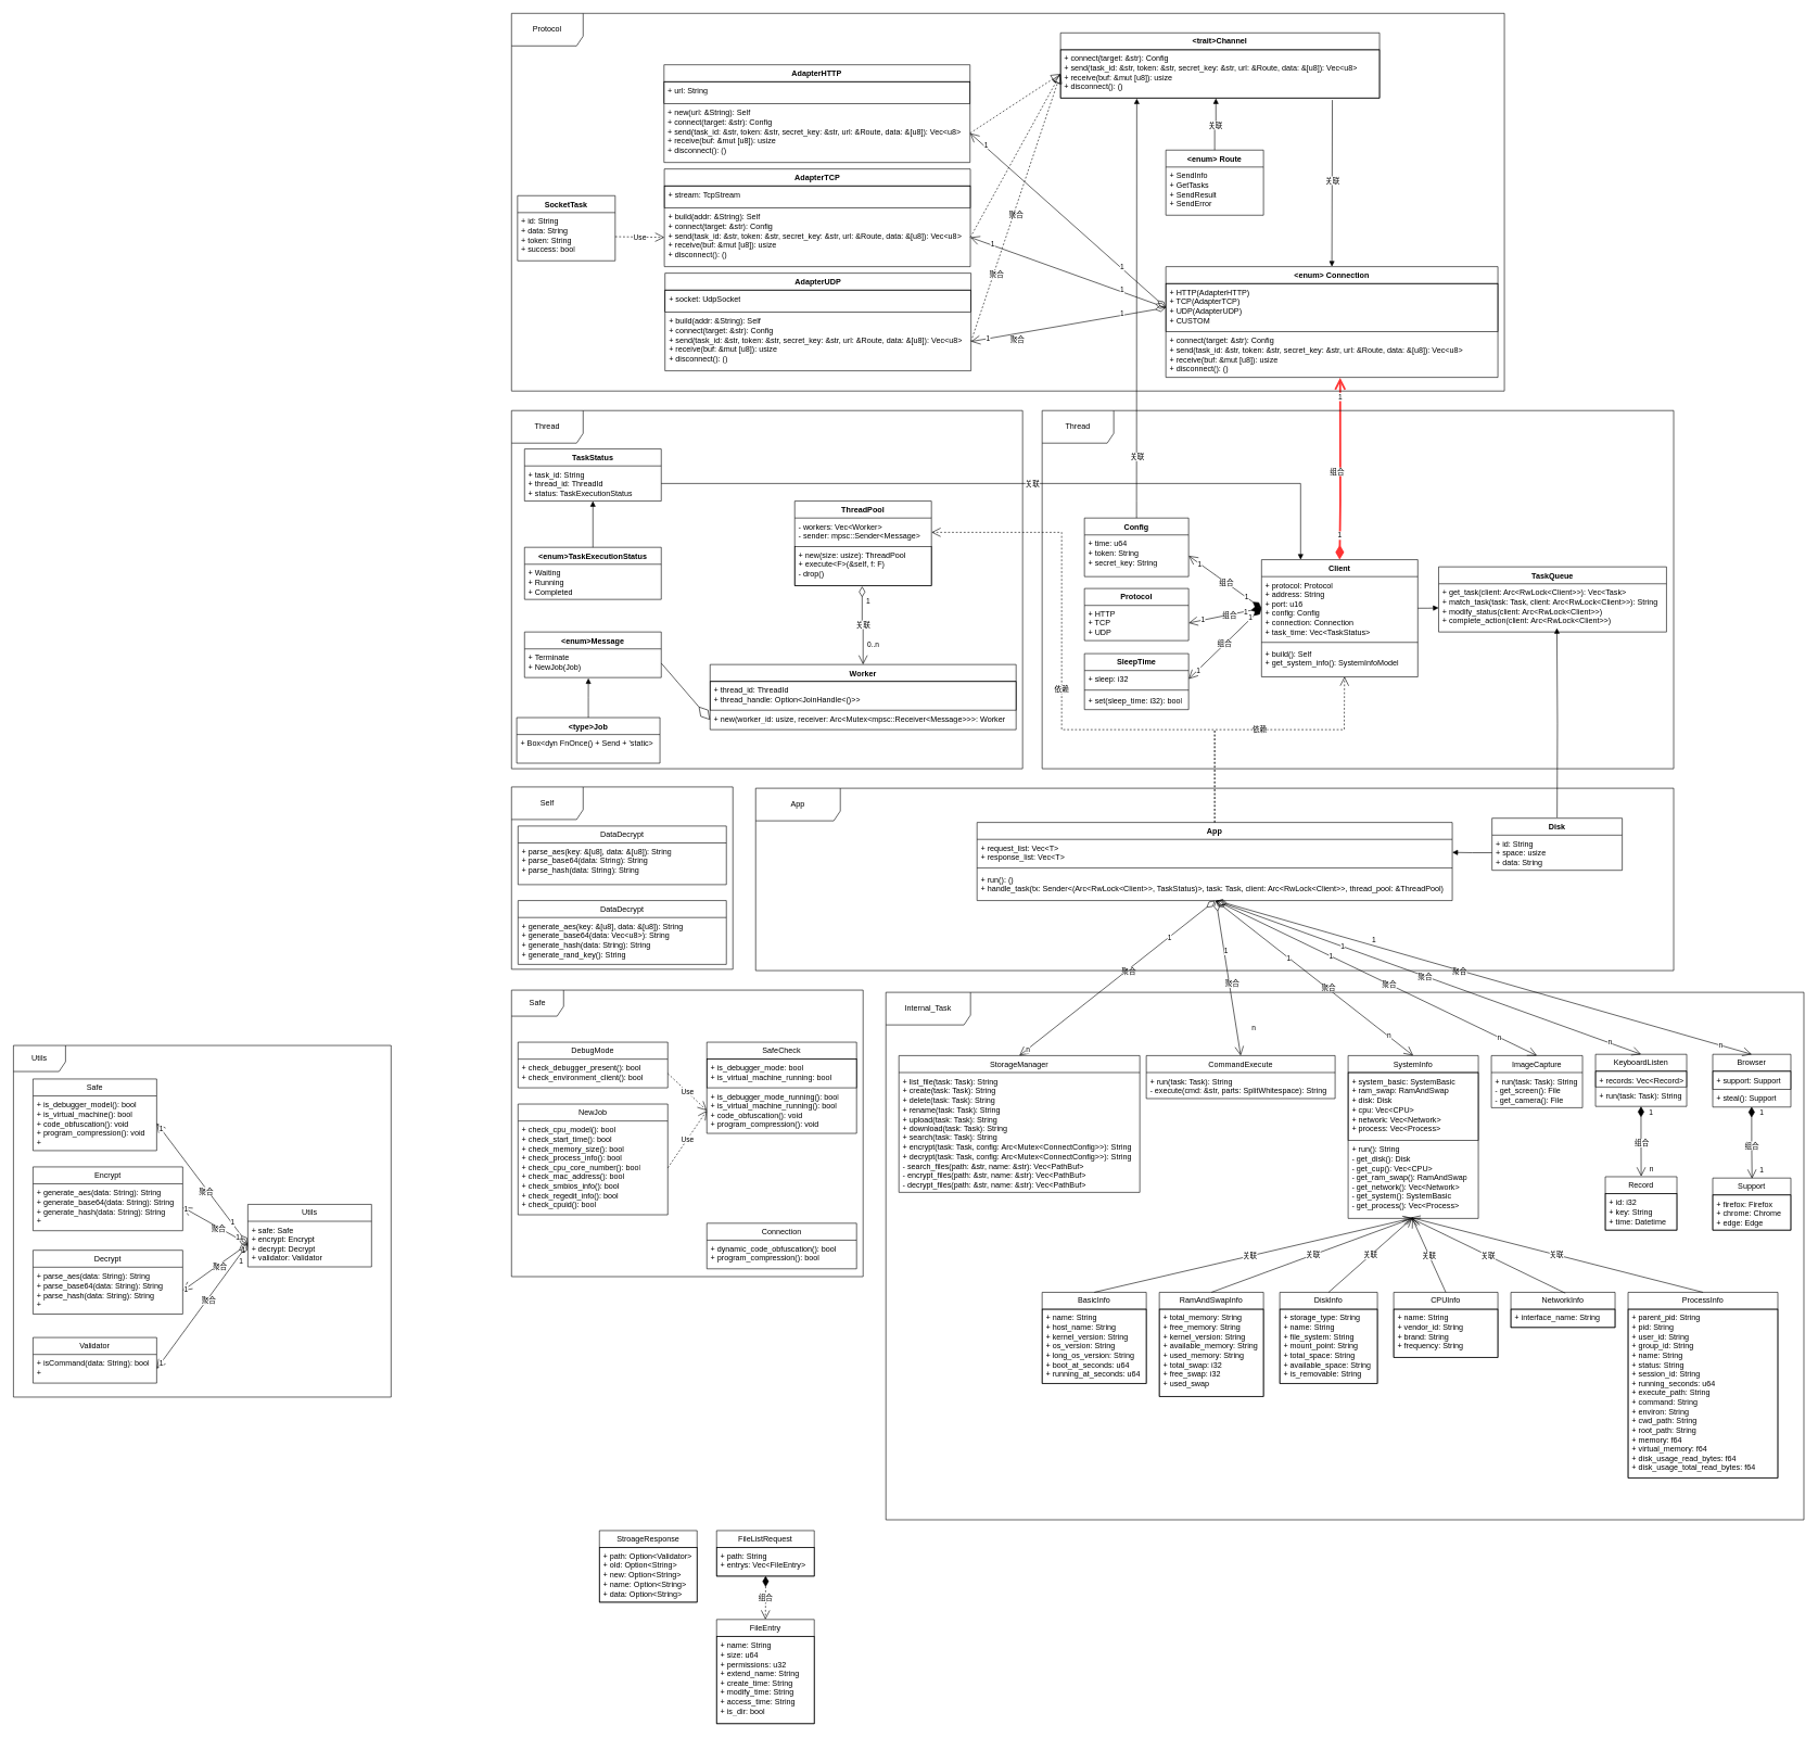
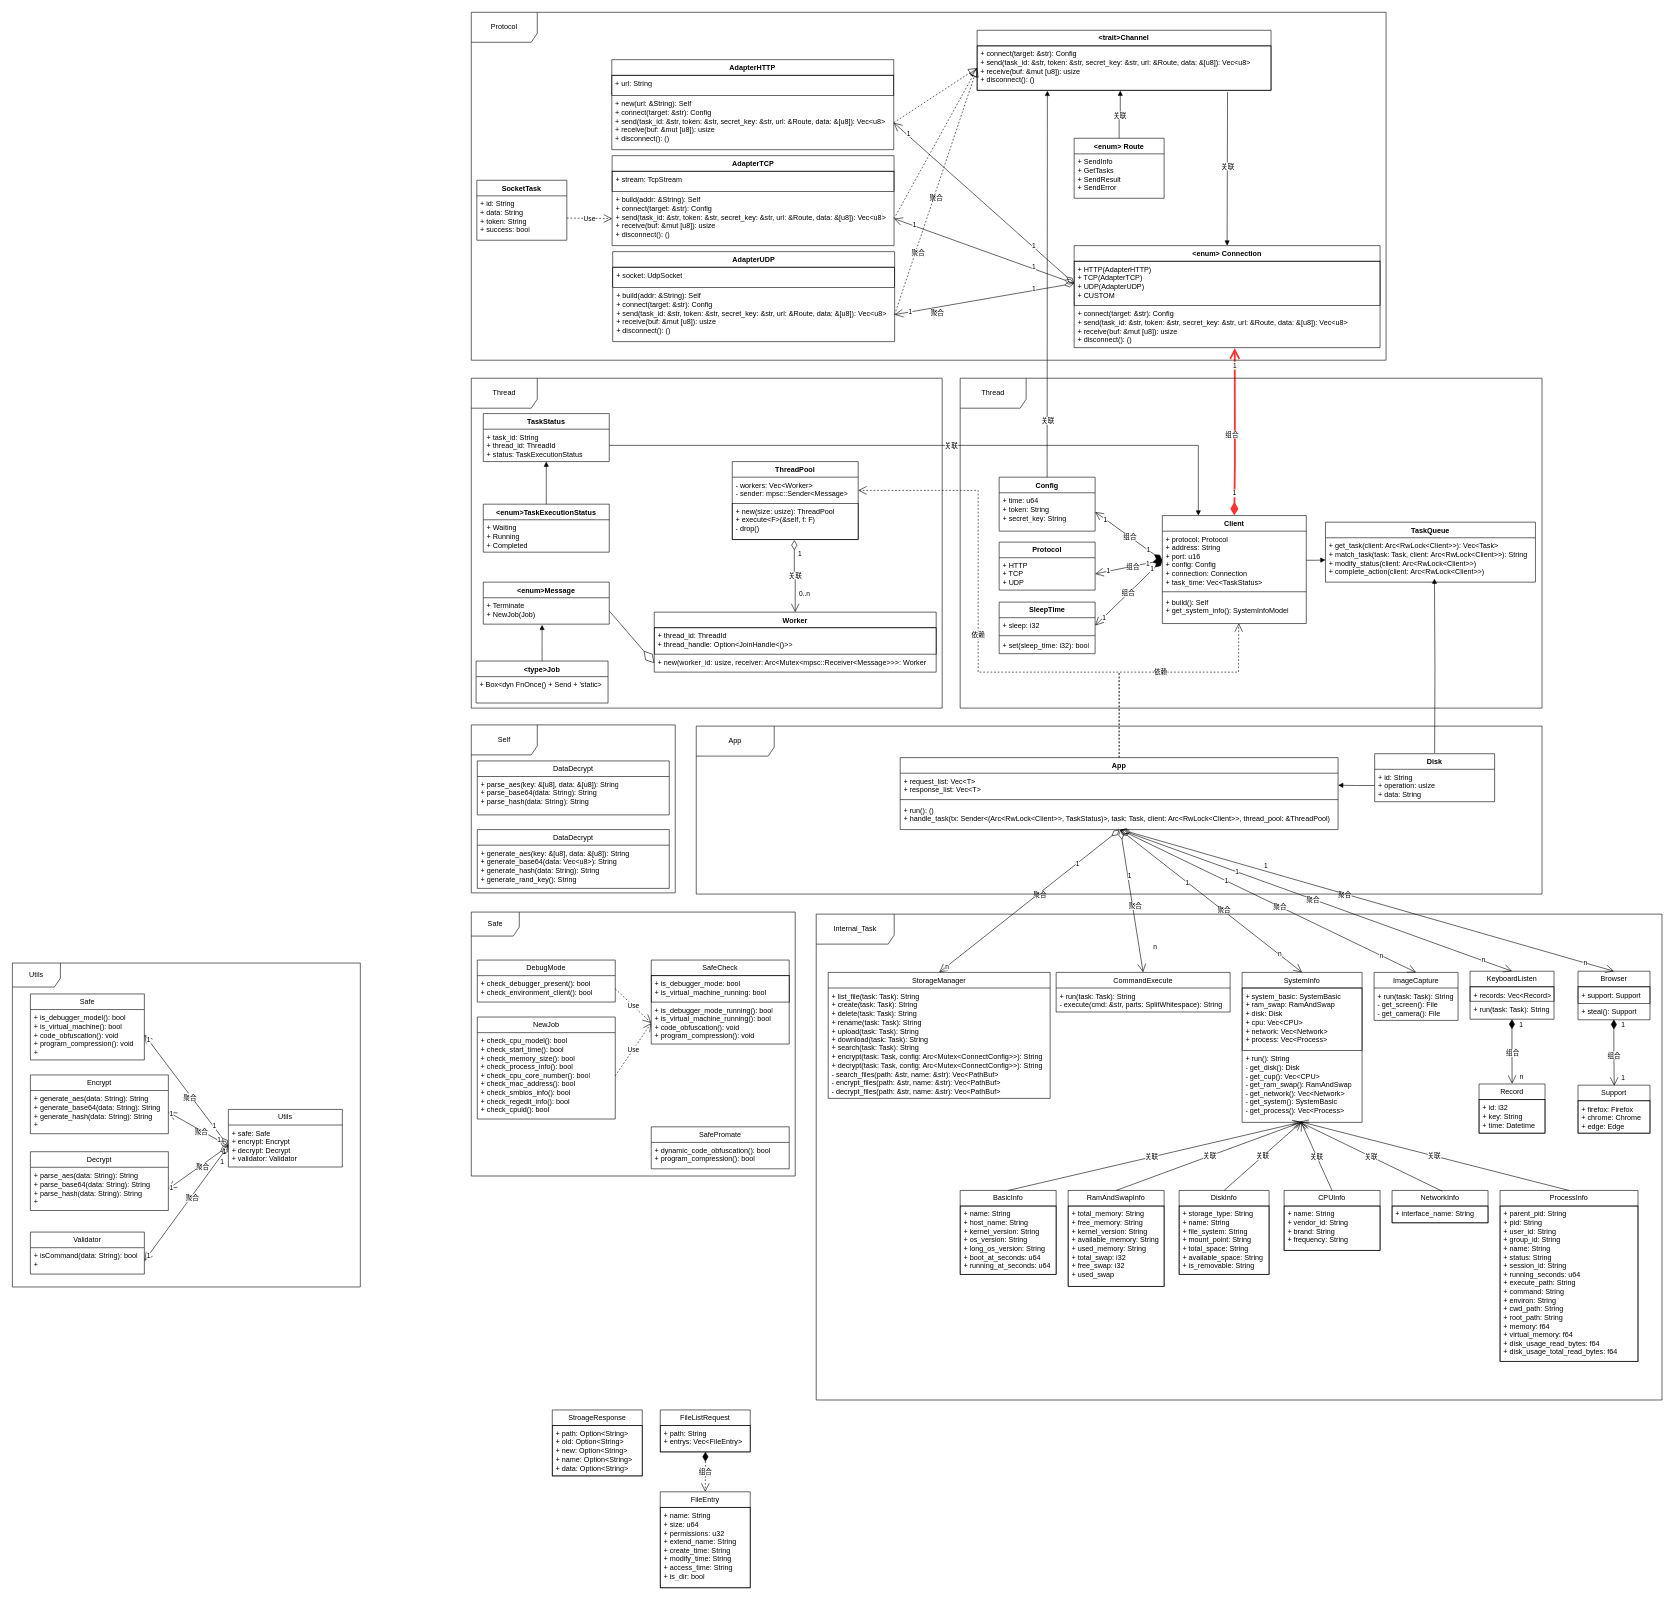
- <mxCell id="213" value="+ id: String&lt;br&gt;+ space: usize&lt;br&gt;+ data: String" style="text;strokeColor=none;fillColor=none;align=left;verticalAlign=top;spacingLeft=4;spacingRight=4;overflow=hidden;rotatable=0;points=[[0,0.5],[1,0.5]];portConstraint=eastwest;whiteSpace=wrap;html=1;" vertex="1" parent="212"><mxGeometry y="26" width="200" height="54" as="geometry" /></mxCell>
+ <mxCell id="213" value="+ id: String&lt;br&gt;+ operation: usize&lt;br&gt;+ data: String" style="text;strokeColor=none;fillColor=none;align=left;verticalAlign=top;spacingLeft=4;spacingRight=4;overflow=hidden;rotatable=0;points=[[0,0.5],[1,0.5]];portConstraint=eastwest;whiteSpace=wrap;html=1;" vertex="1" parent="212"><mxGeometry y="26" width="200" height="54" as="geometry" /></mxCell>
- <mxCell id="210" value="Connection" style="swimlane;fontStyle=0;childLayout=stackLayout;horizontal=1;startSize=26;fillColor=none;horizontalStack=0;resizeParent=1;resizeParentMax=0;resizeLast=0;collapsible=1;marginBottom=0;whiteSpace=wrap;html=1;" vertex="1" parent="1"><mxGeometry x="1085" y="1878" width="230" height="70" as="geometry" /></mxCell>
+ <mxCell id="210" value="SafePromate" style="swimlane;fontStyle=0;childLayout=stackLayout;horizontal=1;startSize=26;fillColor=none;horizontalStack=0;resizeParent=1;resizeParentMax=0;resizeLast=0;collapsible=1;marginBottom=0;whiteSpace=wrap;html=1;" vertex="1" parent="1"><mxGeometry x="1085" y="1878" width="230" height="70" as="geometry" /></mxCell>
- <mxCell id="127" value="+ path: Option&amp;lt;Validator&amp;gt;&lt;br&gt;+ old: Option&amp;lt;String&amp;gt;&lt;br&gt;+ new: Option&amp;lt;String&amp;gt;&lt;br style=&quot;border-color: var(--border-color);&quot;&gt;+ name: Option&amp;lt;String&amp;gt;&lt;br&gt;+ data: Option&amp;lt;String&amp;gt;" style="text;strokeColor=default;fillColor=none;align=left;verticalAlign=top;spacingLeft=4;spacingRight=4;overflow=hidden;rotatable=0;points=[[0,0.5],[1,0.5]];portConstraint=eastwest;whiteSpace=wrap;html=1;" parent="126" vertex="1"><mxGeometry y="26" width="150" height="84" as="geometry" /></mxCell>
+ <mxCell id="127" value="+ path: Option&amp;lt;String&amp;gt;&lt;br&gt;+ old: Option&amp;lt;String&amp;gt;&lt;br&gt;+ new: Option&amp;lt;String&amp;gt;&lt;br style=&quot;border-color: var(--border-color);&quot;&gt;+ name: Option&amp;lt;String&amp;gt;&lt;br&gt;+ data: Option&amp;lt;String&amp;gt;" style="text;strokeColor=default;fillColor=none;align=left;verticalAlign=top;spacingLeft=4;spacingRight=4;overflow=hidden;rotatable=0;points=[[0,0.5],[1,0.5]];portConstraint=eastwest;whiteSpace=wrap;html=1;" parent="126" vertex="1"><mxGeometry y="26" width="150" height="84" as="geometry" /></mxCell>
